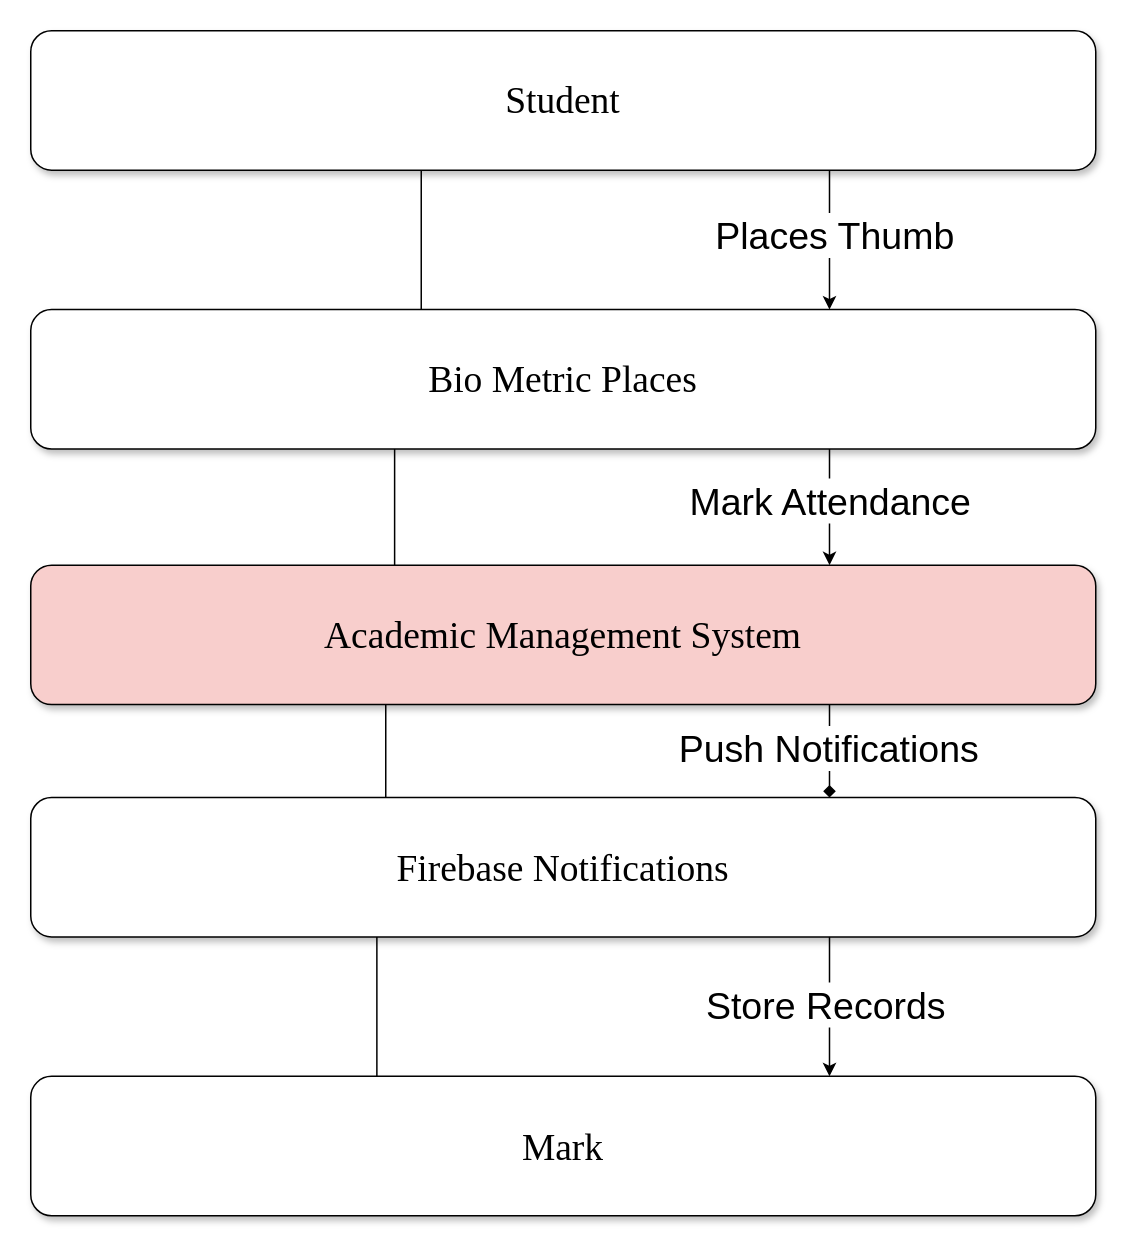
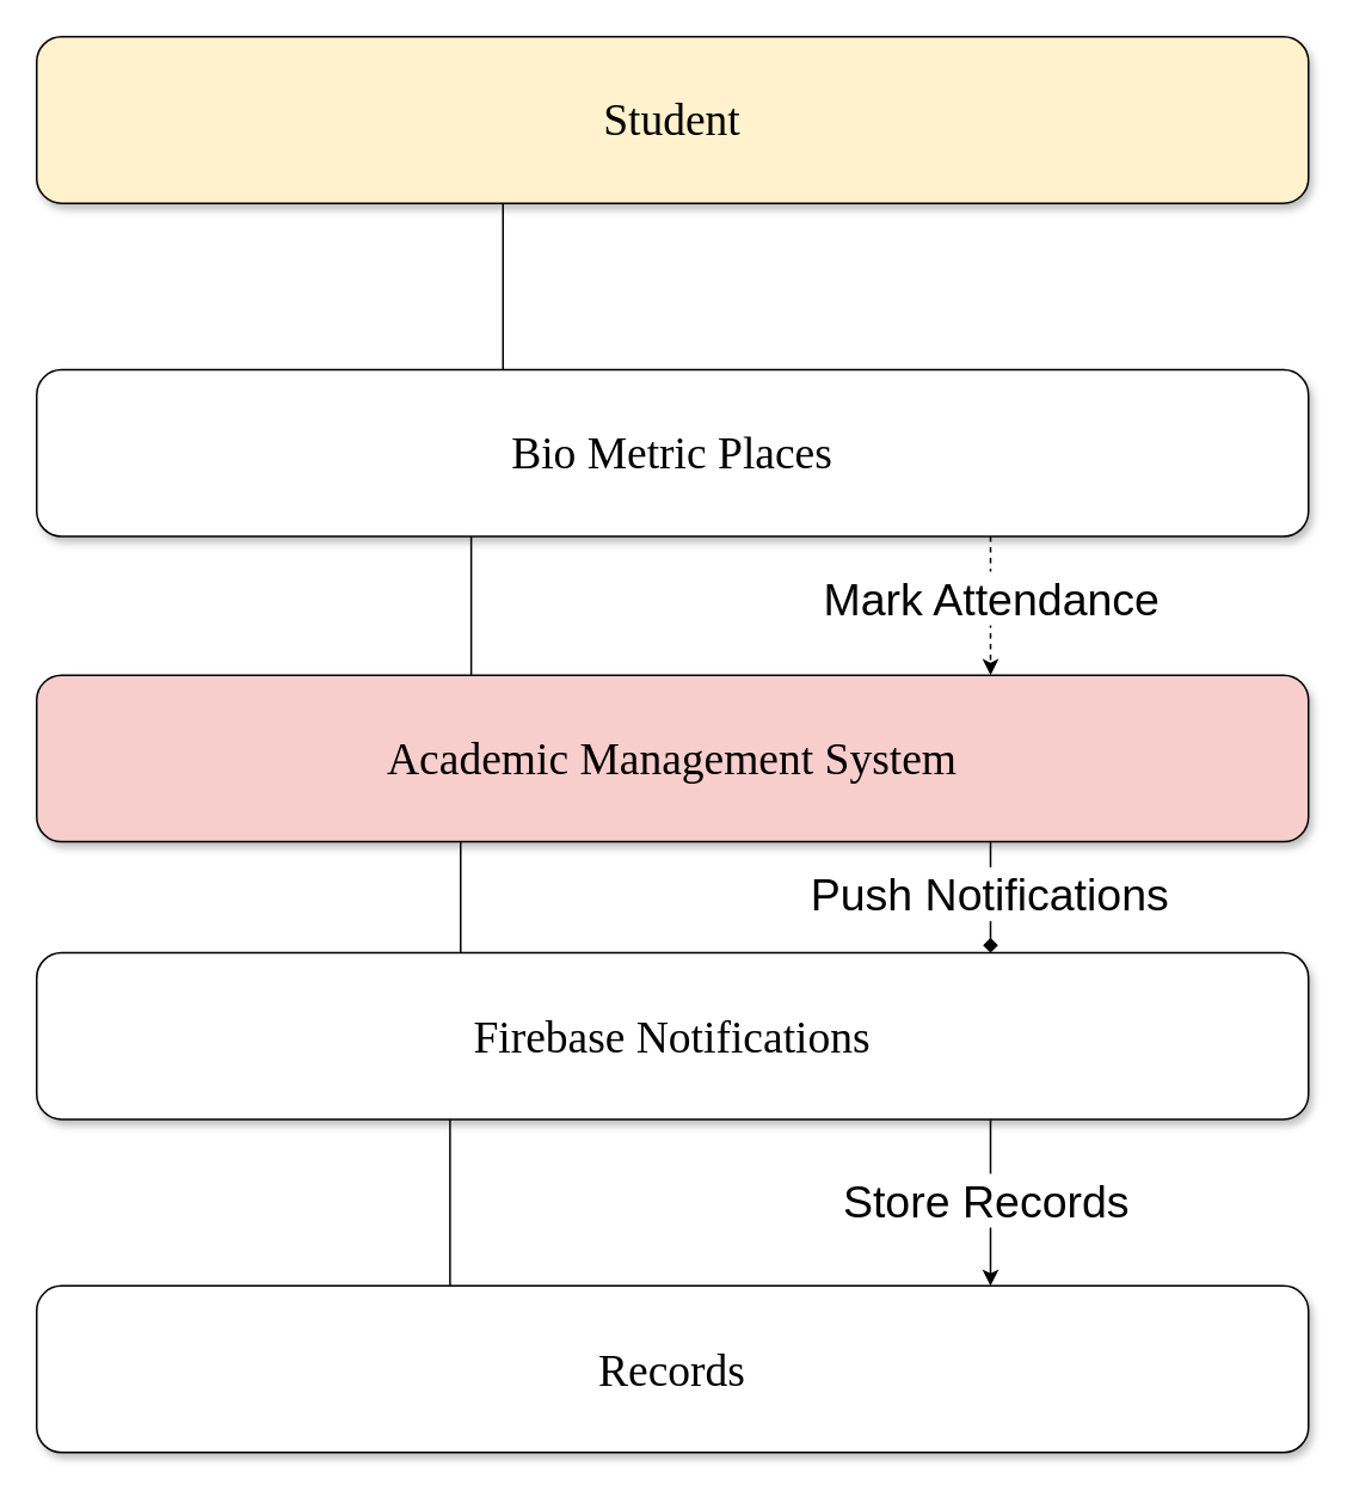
- <mxCell id="3" value="Student" style="whiteSpace=wrap;html=1;rounded=1;shadow=1;labelBackgroundColor=none;strokeWidth=1;fontFamily=Verdana;fontSize=25;align=center;" parent="2" vertex="1"><mxGeometry width="710" height="92.941" as="geometry" /></mxCell>
+ <mxCell id="3" value="Student" style="whiteSpace=wrap;html=1;rounded=1;shadow=1;labelBackgroundColor=none;strokeWidth=1;fontFamily=Verdana;fontSize=25;align=center;fillColor=#fff2cc;" parent="2" vertex="1"><mxGeometry width="710" height="92.941" as="geometry" /></mxCell>
- <mxCell id="5" style="edgeStyle=orthogonalEdgeStyle;rounded=0;orthogonalLoop=1;jettySize=auto;html=1;exitX=0.75;exitY=1;exitDx=0;exitDy=0;entryX=0.75;entryY=0;entryDx=0;entryDy=0;fontSize=25;" edge="1" parent="2" source="3" target="4"><mxGeometry relative="1" as="geometry" /></mxCell>
- <mxCell id="6" value="Places Thumb" style="edgeLabel;html=1;align=center;verticalAlign=middle;resizable=0;points=[];fontSize=25;" vertex="1" connectable="0" parent="5"><mxGeometry x="-0.072" y="3" relative="1" as="geometry"><mxPoint as="offset" /></mxGeometry></mxCell>
- <mxCell id="9" style="edgeStyle=orthogonalEdgeStyle;rounded=0;orthogonalLoop=1;jettySize=auto;html=1;exitX=0.75;exitY=1;exitDx=0;exitDy=0;entryX=0.75;entryY=0;entryDx=0;entryDy=0;fontSize=25;" edge="1" parent="2" source="4" target="8"><mxGeometry relative="1" as="geometry" /></mxCell>
+ <mxCell id="9" style="edgeStyle=orthogonalEdgeStyle;rounded=0;orthogonalLoop=1;jettySize=auto;html=1;exitX=0.75;exitY=1;exitDx=0;exitDy=0;entryX=0.75;entryY=0;entryDx=0;entryDy=0;fontSize=25;dashed=1;" edge="1" parent="2" source="4" target="8"><mxGeometry relative="1" as="geometry" /></mxCell>
- <mxCell id="17" value="&lt;span style=&quot;font-size: 25px;&quot;&gt;Mark&lt;/span&gt;" style="whiteSpace=wrap;html=1;rounded=1;shadow=1;labelBackgroundColor=none;strokeWidth=1;fontFamily=Verdana;fontSize=25;align=center;" vertex="1" parent="2"><mxGeometry y="697.059" width="710" height="92.941" as="geometry" /></mxCell>
+ <mxCell id="17" value="&lt;span style=&quot;font-size: 25px;&quot;&gt;Records&lt;/span&gt;" style="whiteSpace=wrap;html=1;rounded=1;shadow=1;labelBackgroundColor=none;strokeWidth=1;fontFamily=Verdana;fontSize=25;align=center;" vertex="1" parent="2"><mxGeometry y="697.059" width="710" height="92.941" as="geometry" /></mxCell>
